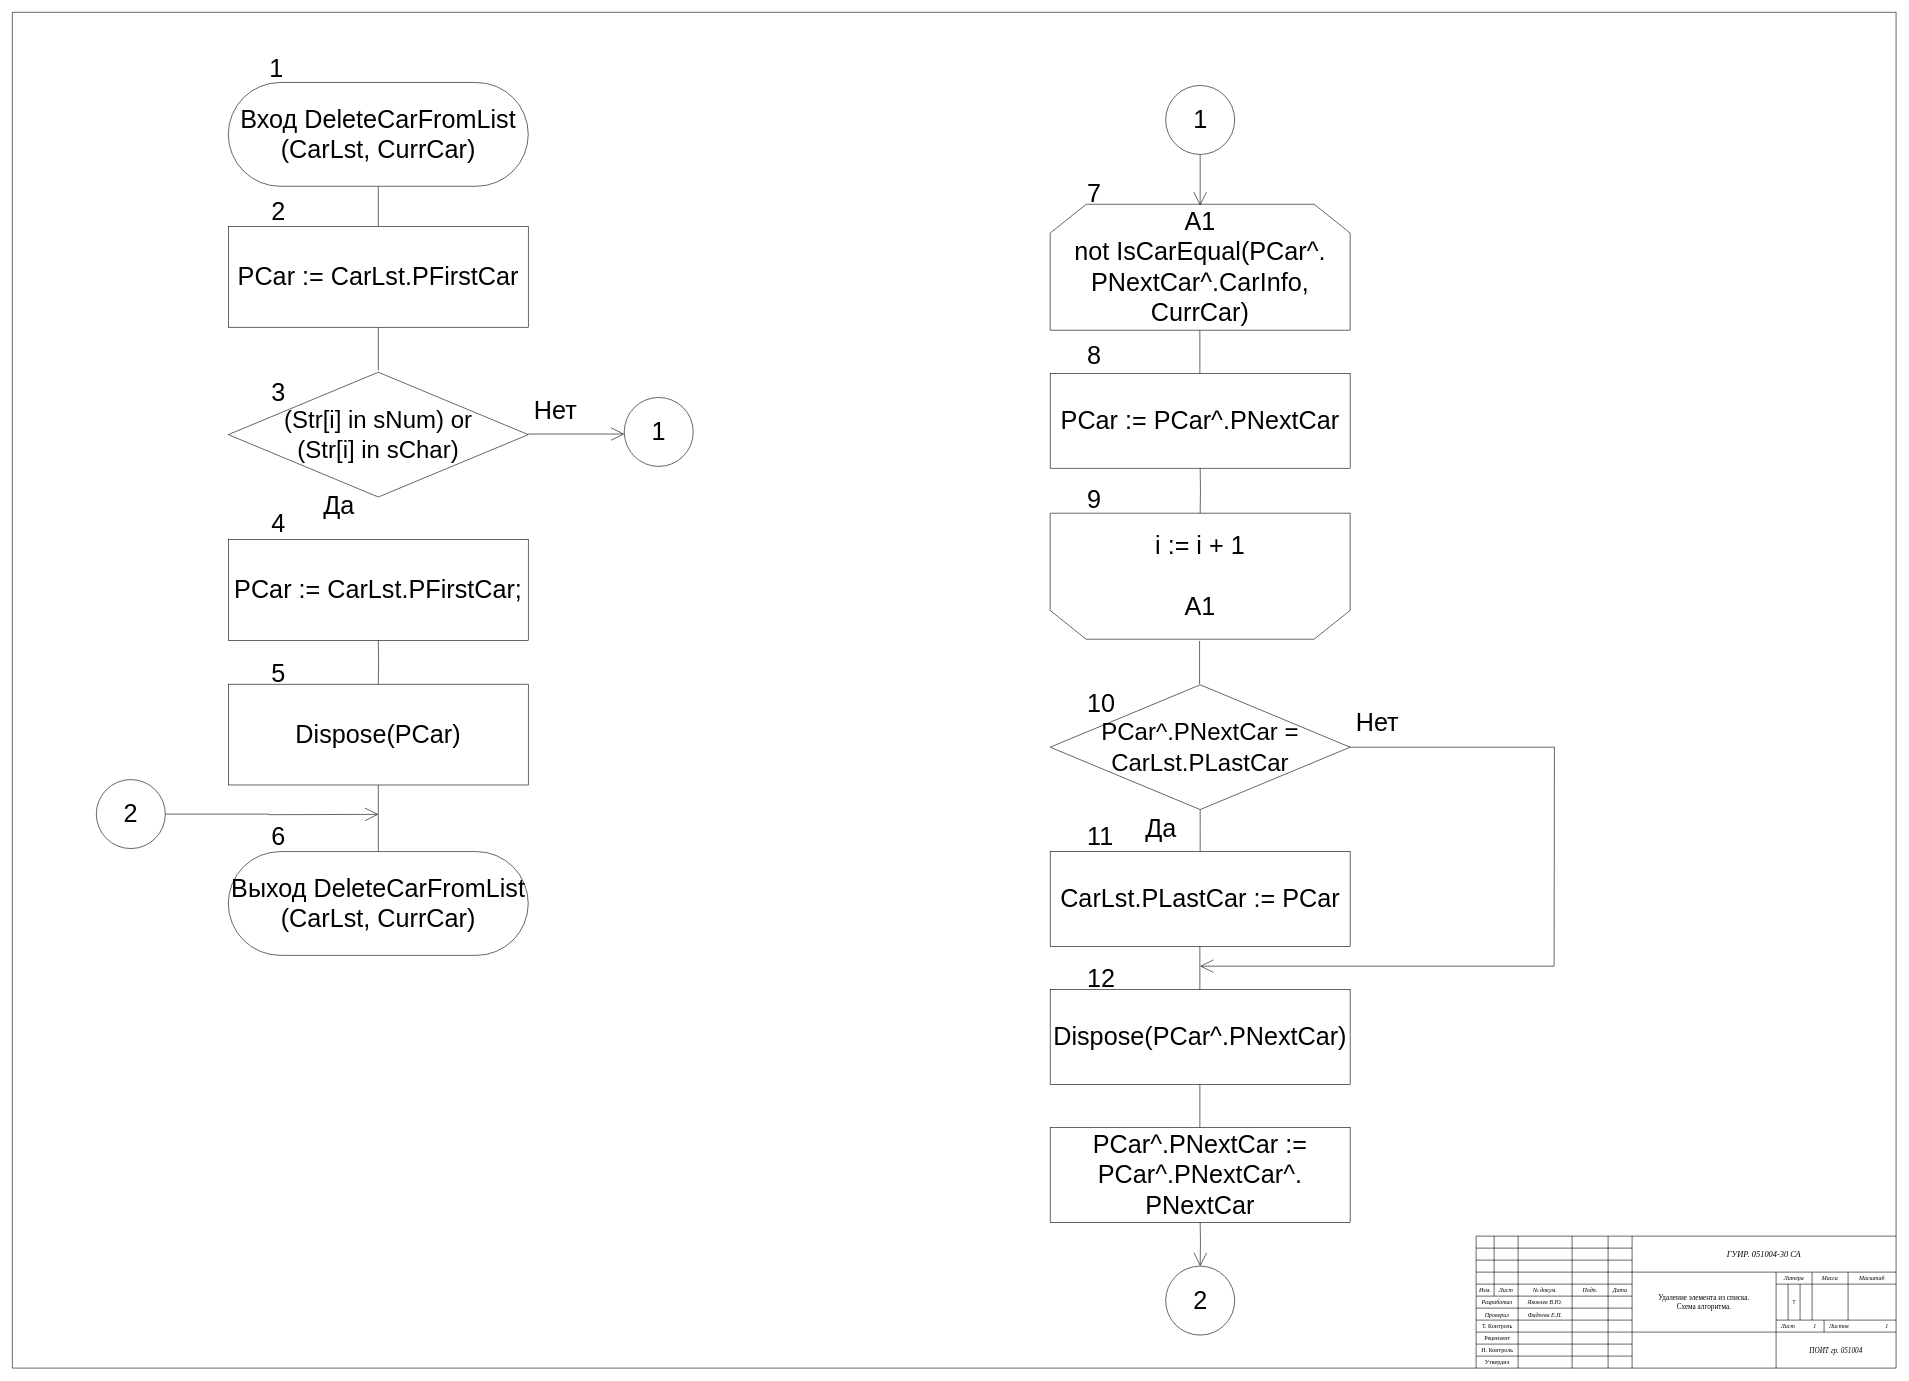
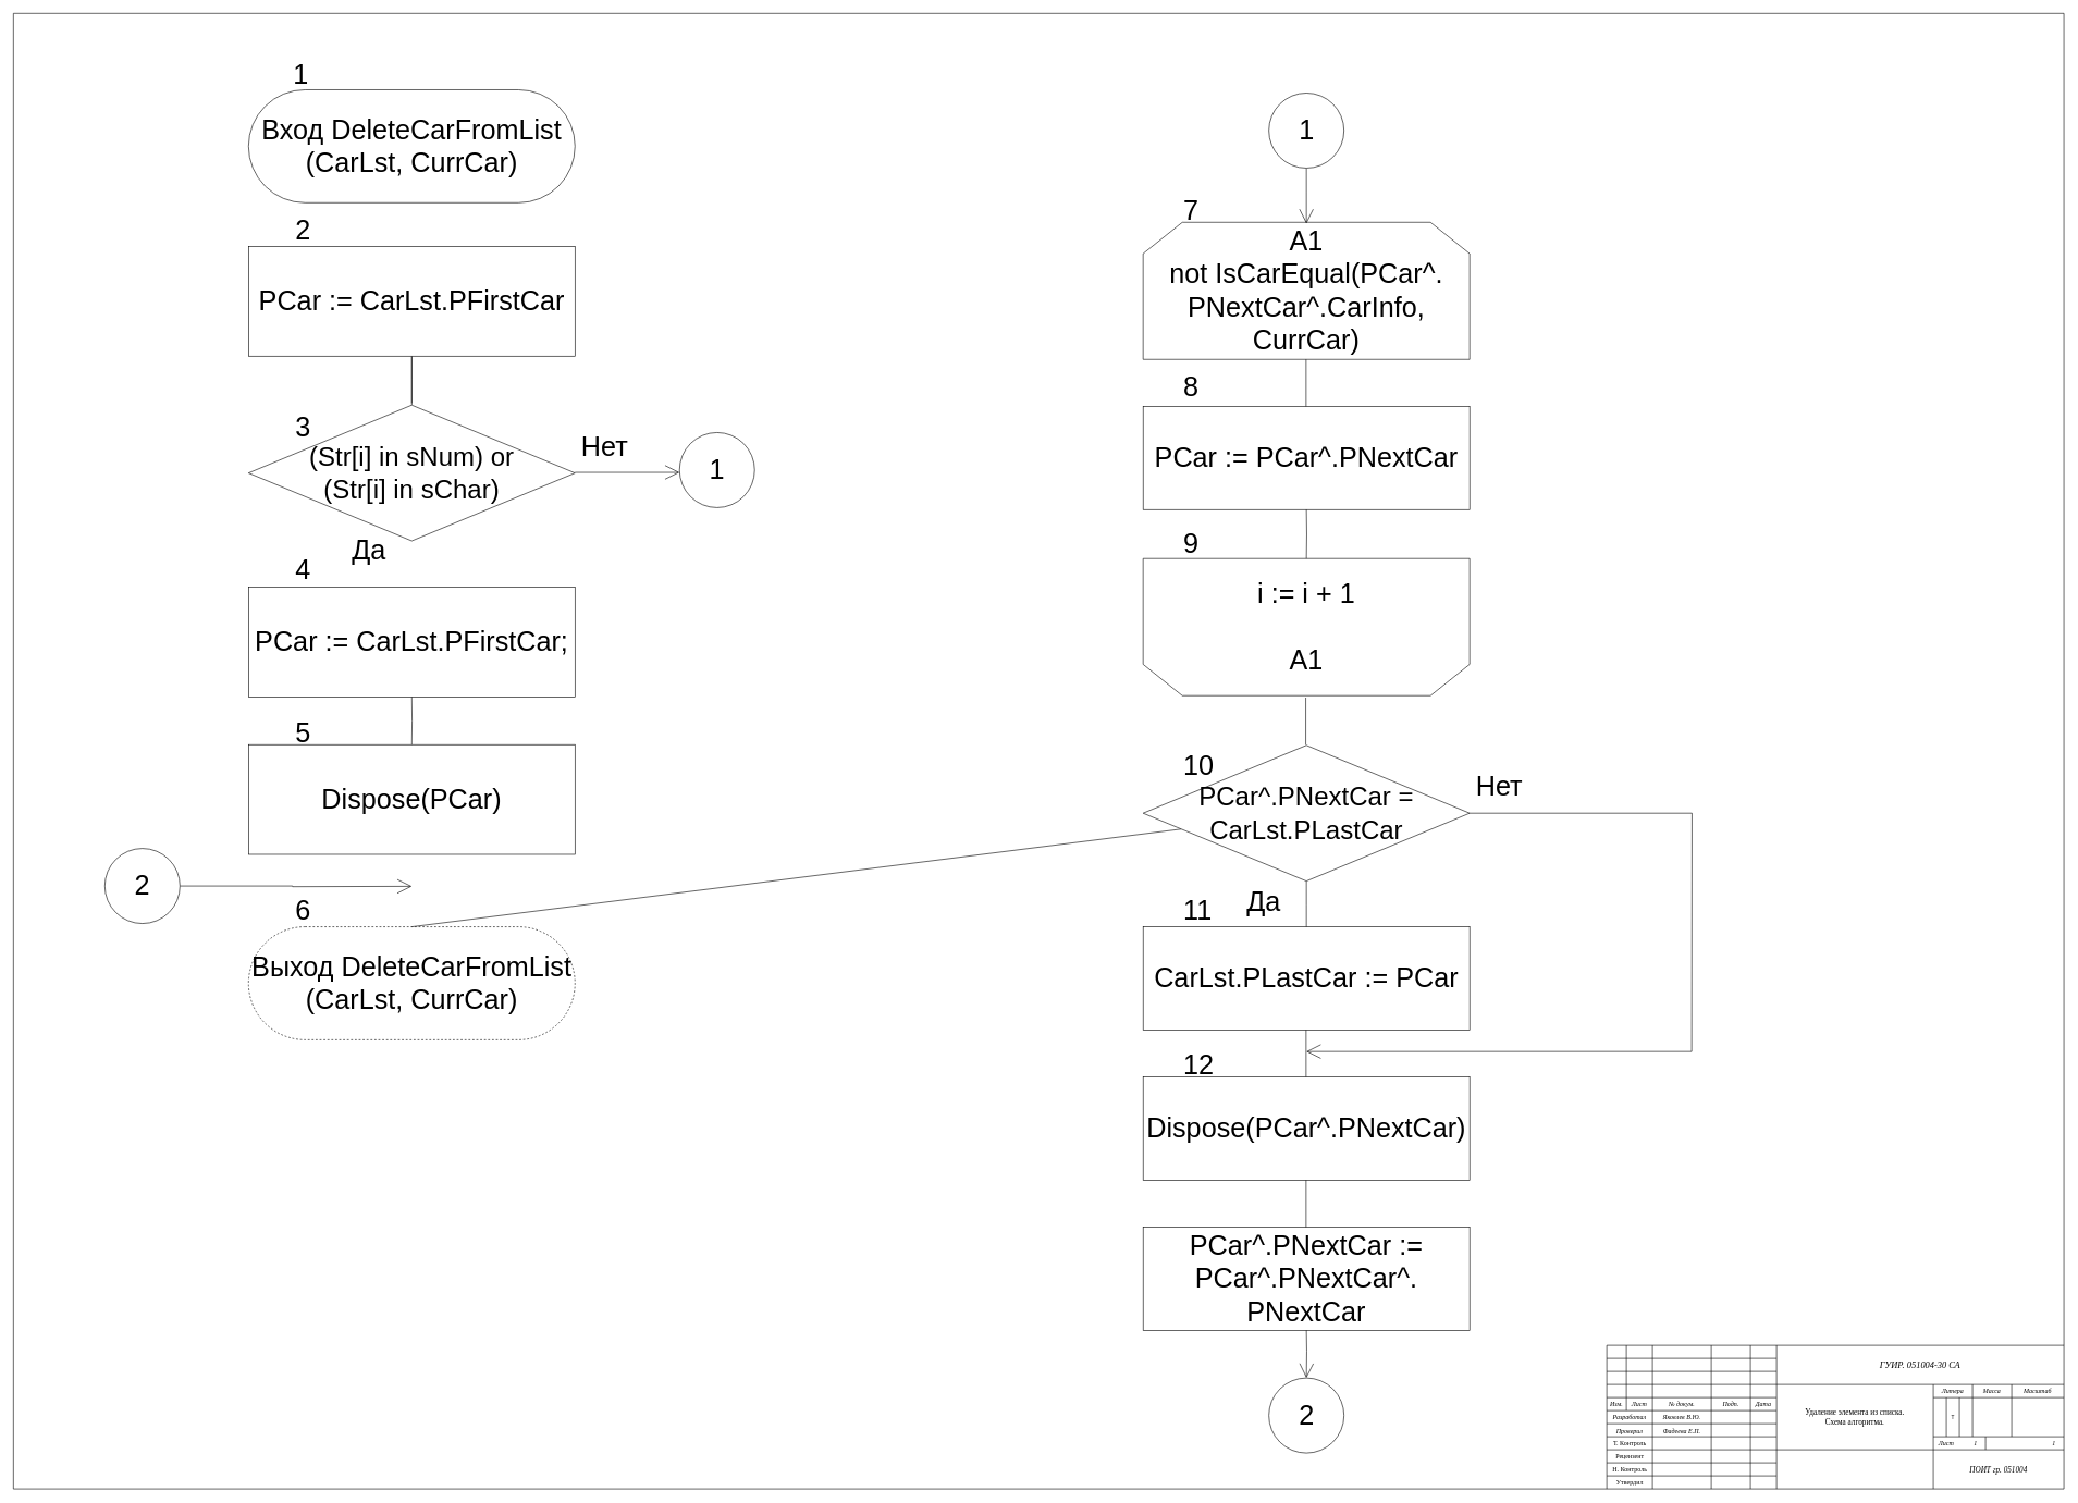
- <mxCell id="46" value="" style="edgeStyle=orthogonalEdgeStyle;rounded=0;orthogonalLoop=1;jettySize=auto;html=1;fontSize=42;endArrow=none;endFill=0;" parent="1" source="48" target="49" edge="1"><mxGeometry relative="1" as="geometry" /></mxCell>
+ <mxCell id="46" value="" style="edgeStyle=orthogonalEdgeStyle;rounded=0;orthogonalLoop=1;jettySize=auto;html=1;fontSize=42;endArrow=none;endFill=0;" parent="1" source="48" target="55" edge="1"><mxGeometry relative="1" as="geometry" /></mxCell>
- <mxCell id="73" value="" style="endArrow=none;html=1;fontFamily=Helvetica;fontSize=12;rounded=0;exitX=0.5;exitY=0;exitDx=0;exitDy=0;entryX=0.5;entryY=1;entryDx=0;entryDy=0;" edge="1" parent="1" source="72" target="57"><mxGeometry width="50" height="50" relative="1" as="geometry"><mxPoint x="560" y="1380" as="sourcePoint" /><mxPoint x="630" y="1310" as="targetPoint" /></mxGeometry></mxCell>
+ <mxCell id="73" value="" style="endArrow=none;html=1;fontFamily=Helvetica;fontSize=12;rounded=0;exitX=0.5;exitY=0;exitDx=0;exitDy=0;" edge="1" parent="1" source="72" target="79"><mxGeometry width="50" height="50" relative="1" as="geometry"><mxPoint x="560" y="1380" as="sourcePoint" /><mxPoint x="630" y="1310" as="targetPoint" /></mxGeometry></mxCell>
- <mxCell id="72" value="Выход DeleteCarFromList&lt;br&gt;(CarLst, CurrCar)" style="rounded=1;whiteSpace=wrap;html=1;fontSize=42;arcSize=50;" vertex="1" parent="1"><mxGeometry x="380" y="1419" width="500" height="173" as="geometry" /></mxCell>
+ <mxCell id="72" value="Выход DeleteCarFromList&lt;br&gt;(CarLst, CurrCar)" style="rounded=1;whiteSpace=wrap;html=1;fontSize=42;arcSize=50;dashed=1;" vertex="1" parent="1"><mxGeometry x="380" y="1419" width="500" height="173" as="geometry" /></mxCell>
- <mxCell id="34" value="&lt;p style=&quot;margin-left: 0 ; margin-right: 0 ; margin-top: 0px ; margin-bottom: 0px ; text-indent: 0 ; direction: ltr&quot;&gt;&lt;font style=&quot;font-family: &amp;#34;times new roman&amp;#34; ; color: rgb(0 , 0 , 0) ; direction: ltr ; letter-spacing: 0px ; line-height: 140% ; opacity: 1&quot; size=&quot;1&quot;&gt;&lt;i&gt;Листов&lt;/i&gt;&lt;/font&gt;&lt;font style=&quot;font-size: 12px ; font-family: &amp;#34;times new roman&amp;#34; ; color: #000000 ; direction: ltr ; letter-spacing: 0px ; line-height: 140% ; opacity: 1&quot;&gt;&lt;br&gt;&lt;/font&gt;&lt;/p&gt;" style="verticalAlign=middle;align=center;vsdxID=47;fillColor=none;gradientColor=none;shape=stencil(nZBLDoAgDERP0z3SIyjew0SURgSD+Lu9kMZoXLhwN9O+tukAlrNpJg1SzDH4QW/URgNYgZTkjA4UkwJUgGXng+6DX1zLfmoymdXo17xh5zmRJ6Q42BWCfc2oJfdAr+Yv+AP9Cb7OJ3H/2JG1HNGz/84klThPVCc=);strokeColor=none;labelBackgroundColor=none;rounded=0;html=1;whiteSpace=wrap;" parent="2" vertex="1"><mxGeometry x="580" y="140" width="50" height="20" as="geometry" /></mxCell>
